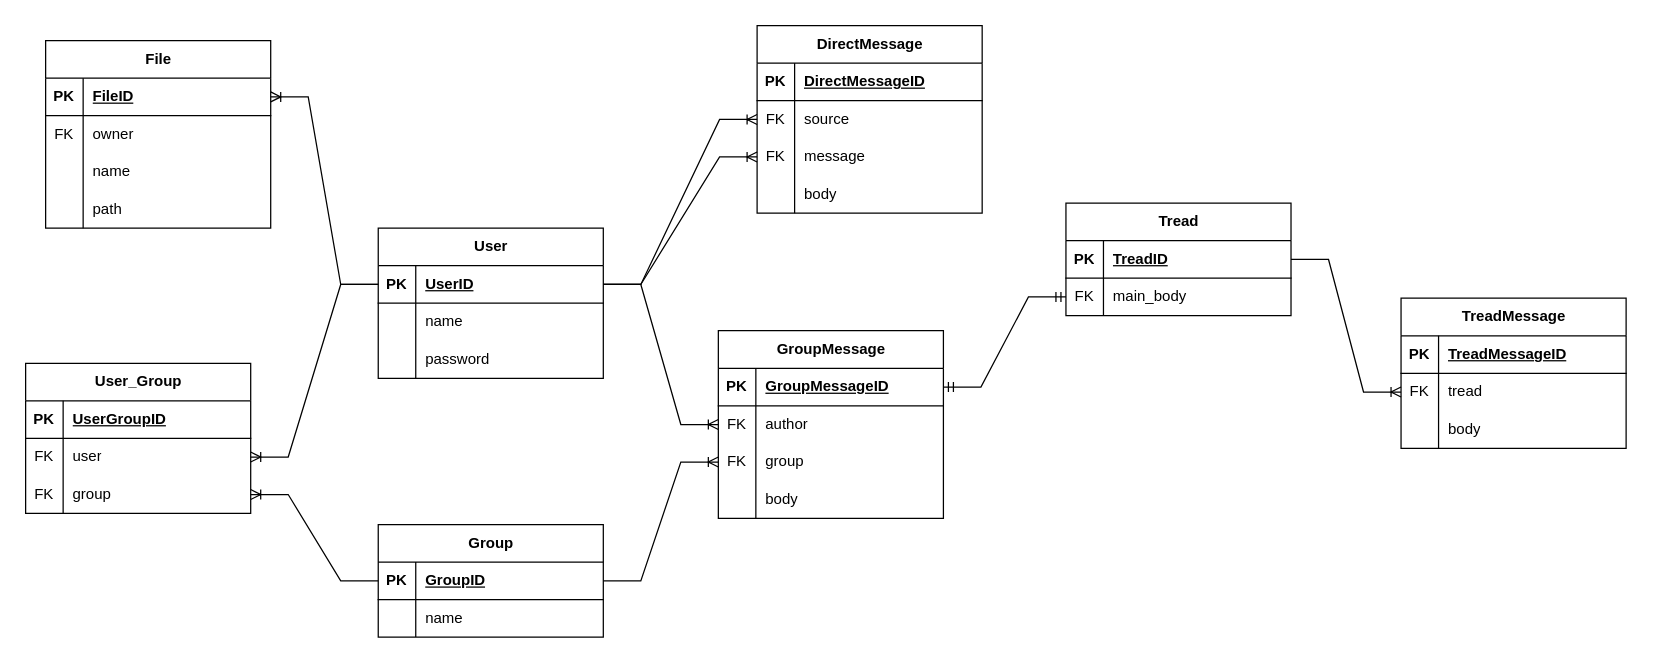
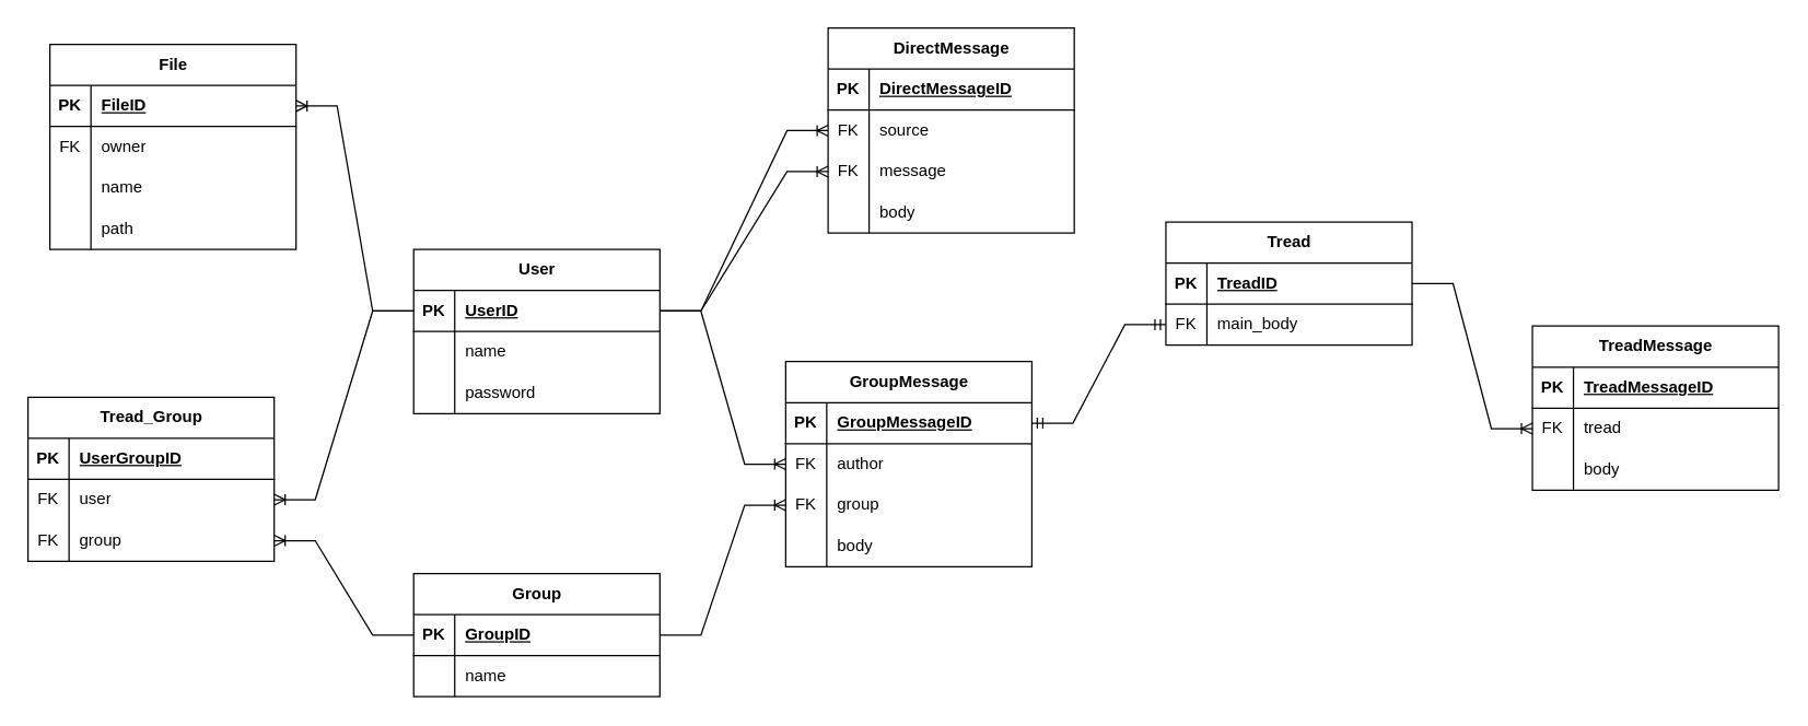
- <mxCell id="82" value="User_Group" style="shape=table;startSize=30;container=1;collapsible=1;childLayout=tableLayout;fixedRows=1;rowLines=0;fontStyle=1;align=center;resizeLast=1;html=1;" vertex="1" parent="1"><mxGeometry x="20" y="290" width="180" height="120" as="geometry" /></mxCell>
+ <mxCell id="82" value="Tread_Group" style="shape=table;startSize=30;container=1;collapsible=1;childLayout=tableLayout;fixedRows=1;rowLines=0;fontStyle=1;align=center;resizeLast=1;html=1;" vertex="1" parent="1"><mxGeometry x="20" y="290" width="180" height="120" as="geometry" /></mxCell>
